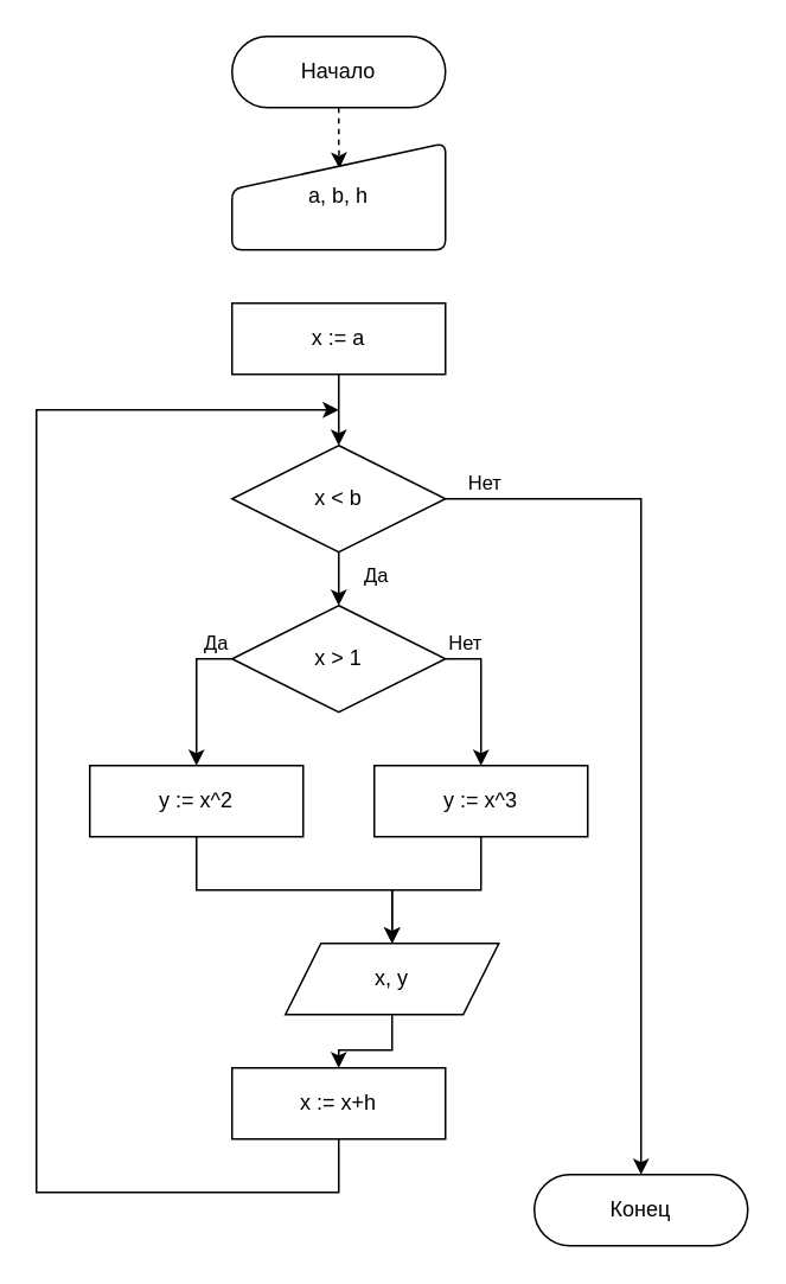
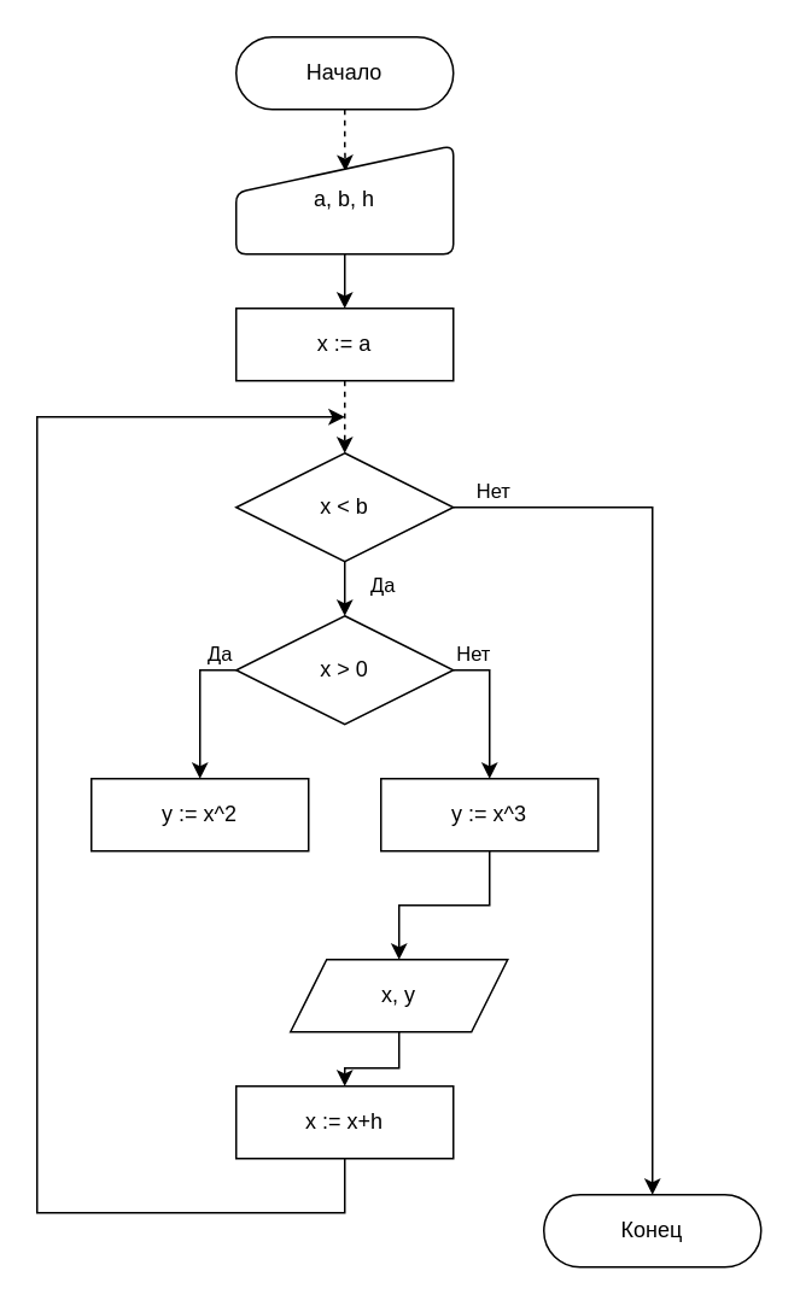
+ <mxCell id="25" style="edgeStyle=orthogonalEdgeStyle;rounded=0;orthogonalLoop=1;jettySize=auto;html=1;" edge="1" parent="1" source="26" target="17"><mxGeometry relative="1" as="geometry" /></mxCell>
- <mxCell id="16" style="edgeStyle=orthogonalEdgeStyle;rounded=0;orthogonalLoop=1;jettySize=auto;html=1;" edge="1" parent="1" source="17" target="13"><mxGeometry relative="1" as="geometry" /></mxCell>
+ <mxCell id="16" style="edgeStyle=orthogonalEdgeStyle;rounded=0;orthogonalLoop=1;jettySize=auto;html=1;dashed=1;" edge="1" parent="1" source="17" target="13"><mxGeometry relative="1" as="geometry" /></mxCell>
- <mxCell id="22" value="x &amp;gt; 1" style="strokeWidth=1;html=1;shape=mxgraph.flowchart.decision;whiteSpace=wrap;" vertex="1" parent="1"><mxGeometry x="130" y="340" width="120" height="60" as="geometry" /></mxCell>
+ <mxCell id="22" value="x &amp;gt; 0" style="strokeWidth=1;html=1;shape=mxgraph.flowchart.decision;whiteSpace=wrap;" vertex="1" parent="1"><mxGeometry x="130" y="340" width="120" height="60" as="geometry" /></mxCell>
- <mxCell id="4" style="edgeStyle=orthogonalEdgeStyle;rounded=0;orthogonalLoop=1;jettySize=auto;html=1;entryX=0.5;entryY=0;entryDx=0;entryDy=0;" parent="1" source="5" target="7" edge="1"><mxGeometry relative="1" as="geometry" /></mxCell>
